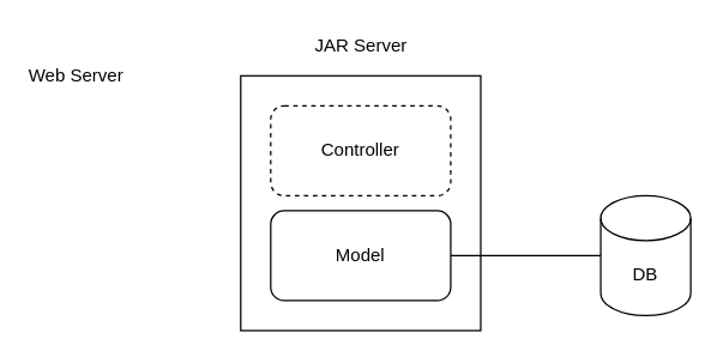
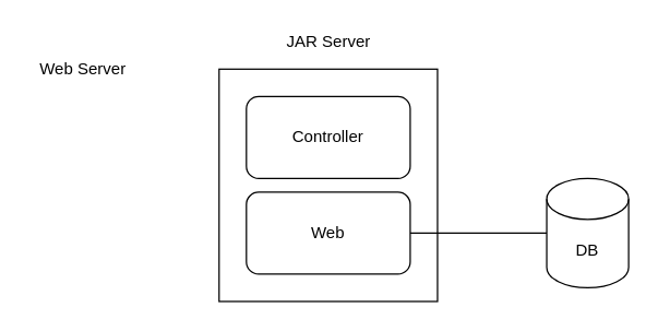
- <mxCell id="6" value="Web Server" style="text;html=1;align=center;verticalAlign=middle;resizable=0;points=[];autosize=1;strokeColor=none;" vertex="1" parent="1"><mxGeometry x="10" y="40" width="80" height="20" as="geometry" /></mxCell>
+ <mxCell id="6" value="Web Server" style="text;html=1;align=center;verticalAlign=middle;resizable=0;points=[];autosize=1;strokeColor=none;" vertex="1" parent="1"><mxGeometry x="20" y="40" width="80" height="20" as="geometry" /></mxCell>
- <mxCell id="3" value="Controller" style="rounded=1;whiteSpace=wrap;html=1;dashed=1;" vertex="1" parent="1"><mxGeometry x="180" y="70" width="120" height="60" as="geometry" /></mxCell>
+ <mxCell id="3" value="Controller" style="rounded=1;whiteSpace=wrap;html=1;" vertex="1" parent="1"><mxGeometry x="180" y="70" width="120" height="60" as="geometry" /></mxCell>
- <mxCell id="2" value="Model" style="rounded=1;whiteSpace=wrap;html=1;" vertex="1" parent="1"><mxGeometry x="180" y="140" width="120" height="60" as="geometry" /></mxCell>
+ <mxCell id="2" value="Web" style="rounded=1;whiteSpace=wrap;html=1;" vertex="1" parent="1"><mxGeometry x="180" y="140" width="120" height="60" as="geometry" /></mxCell>
